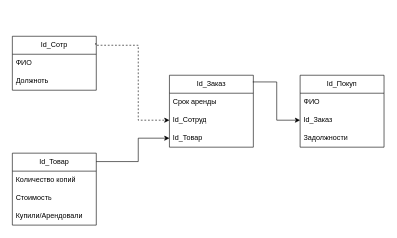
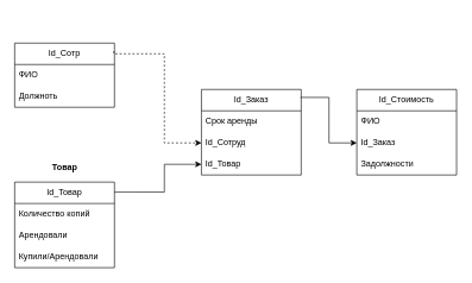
- <mxCell id="13" value="Id_Покуп" style="swimlane;fontStyle=0;childLayout=stackLayout;horizontal=1;startSize=30;horizontalStack=0;resizeParent=1;resizeParentMax=0;resizeLast=0;collapsible=1;marginBottom=0;whiteSpace=wrap;html=1;" parent="12" vertex="1"><mxGeometry y="40" width="140" height="120" as="geometry" /></mxCell>
+ <mxCell id="13" value="Id_Стоимость" style="swimlane;fontStyle=0;childLayout=stackLayout;horizontal=1;startSize=30;horizontalStack=0;resizeParent=1;resizeParentMax=0;resizeLast=0;collapsible=1;marginBottom=0;whiteSpace=wrap;html=1;" parent="12" vertex="1"><mxGeometry y="40" width="140" height="120" as="geometry" /></mxCell>
+ <mxCell id="11" value="&lt;span style=&quot;font-size: 12px;&quot;&gt;Товар&lt;br&gt;&lt;/span&gt;" style="text;strokeColor=none;fillColor=none;html=1;fontSize=24;fontStyle=1;verticalAlign=middle;align=center;" parent="6" vertex="1"><mxGeometry x="25" width="90" height="30" as="geometry" /></mxCell>
- <mxCell id="9" value="Стоимость" style="text;strokeColor=none;fillColor=none;align=left;verticalAlign=middle;spacingLeft=4;spacingRight=4;overflow=hidden;points=[[0,0.5],[1,0.5]];portConstraint=eastwest;rotatable=0;whiteSpace=wrap;html=1;" parent="7" vertex="1"><mxGeometry y="60" width="140" height="30" as="geometry" /></mxCell>
+ <mxCell id="9" value="Арендовали" style="text;strokeColor=none;fillColor=none;align=left;verticalAlign=middle;spacingLeft=4;spacingRight=4;overflow=hidden;points=[[0,0.5],[1,0.5]];portConstraint=eastwest;rotatable=0;whiteSpace=wrap;html=1;" parent="7" vertex="1"><mxGeometry y="60" width="140" height="30" as="geometry" /></mxCell>
